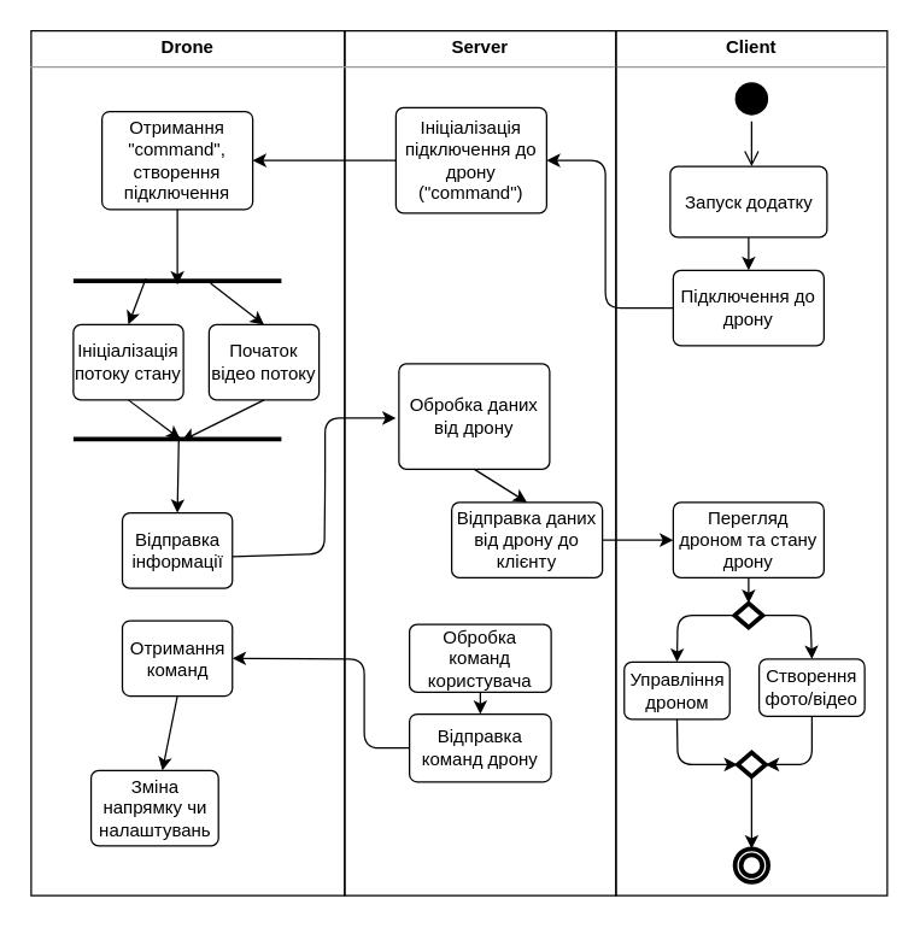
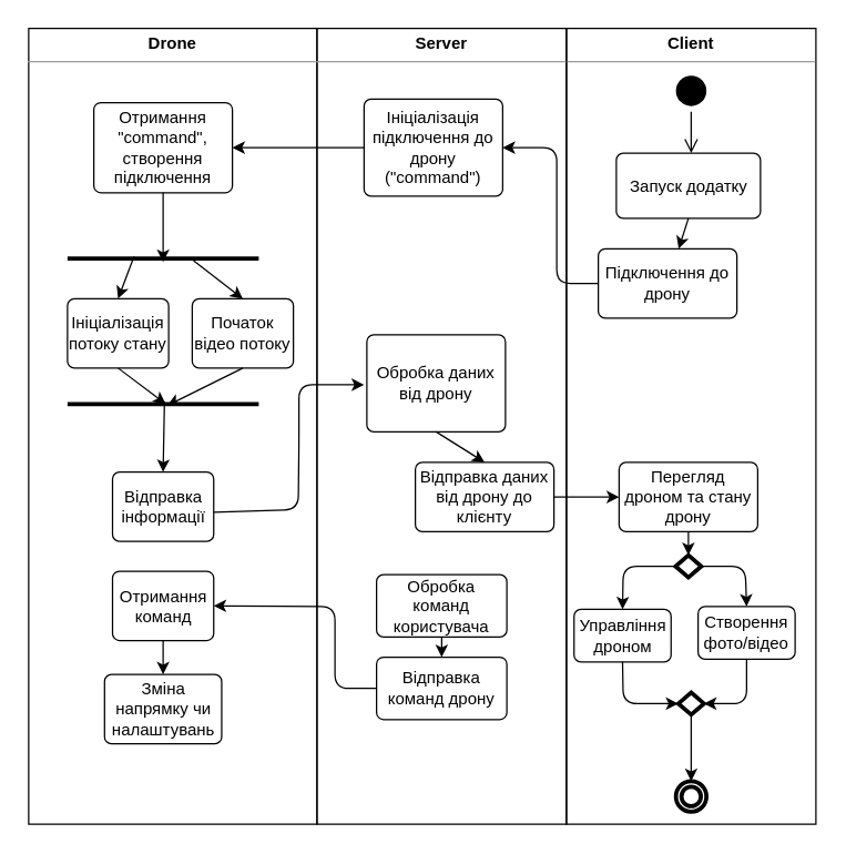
- <mxCell id="12" value="Підключення до дрону" style="html=1;align=center;verticalAlign=middle;rounded=1;absoluteArcSize=1;arcSize=10;dashed=0;strokeColor=#000000;fontColor=#000000;fillColor=none;whiteSpace=wrap;" vertex="1" parent="1"><mxGeometry x="446" y="179" width="100" height="50" as="geometry" /></mxCell>
+ <mxCell id="12" value="Підключення до дрону" style="html=1;align=center;verticalAlign=middle;rounded=1;absoluteArcSize=1;arcSize=10;dashed=0;strokeColor=#000000;fontColor=#000000;fillColor=none;whiteSpace=wrap;" vertex="1" parent="1"><mxGeometry x="431" y="179" width="100" height="50" as="geometry" /></mxCell>
- <mxCell id="48" value="Зміна напрямку чи налаштувань" style="html=1;align=center;verticalAlign=middle;rounded=1;absoluteArcSize=1;arcSize=10;dashed=0;strokeColor=#000000;fontColor=#000000;fillColor=none;whiteSpace=wrap;" vertex="1" parent="1"><mxGeometry x="59.75" y="511" width="84.5" height="50" as="geometry" /></mxCell>
+ <mxCell id="48" value="Зміна напрямку чи налаштувань" style="html=1;align=center;verticalAlign=middle;rounded=1;absoluteArcSize=1;arcSize=10;dashed=0;strokeColor=#000000;fontColor=#000000;fillColor=none;whiteSpace=wrap;" vertex="1" parent="1"><mxGeometry x="74.75" y="486" width="84.5" height="50" as="geometry" /></mxCell>
